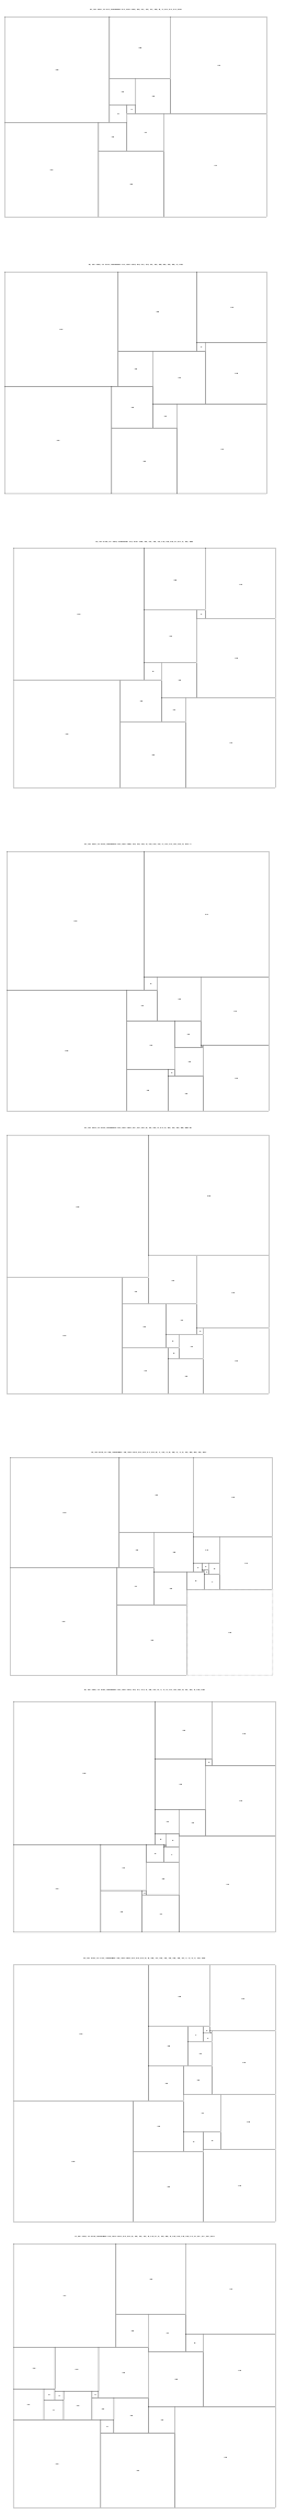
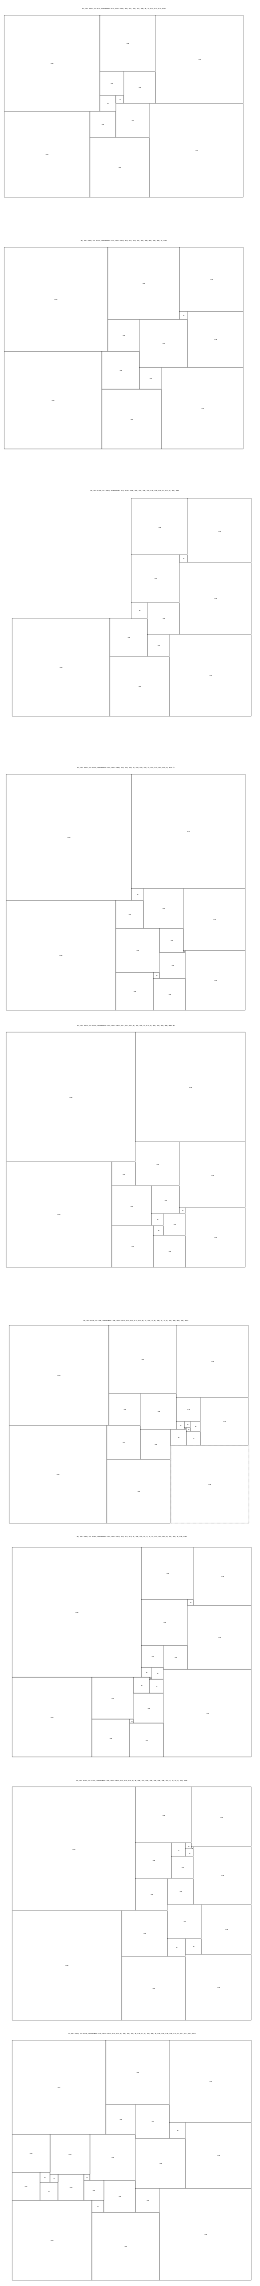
- <mxCell id="4" value="R, W: 120, H: 109, ORDER: 13, GC: {49, 30, 41, 19, 11, 16, 36, 60, 8, 24, 4, 32, 28} " style="text;html=1;strokeColor=none;fillColor=none;align=center;verticalAlign=middle;whiteSpace=wrap;rounded=0;flipV=1;" parent="1" vertex="1"><mxGeometry x="60" y="2440" width="1200" height="30" as="geometry" /></mxCell>
+ <mxCell id="4" value="R, W: 120, H: 109, ORDER: 13, GC: {49, 30, 41, 19, 11, 16, 36, 60, 8, 24, 4, 32, 28} " style="text;html=1;strokeColor=none;fillColor=none;align=center;verticalAlign=middle;whiteSpace=wrap;rounded=0;flipV=1;" parent="1" vertex="1"><mxGeometry x="75" y="2430" width="1200" height="30" as="geometry" /></mxCell>
- <mxCell id="45" value="60" style="rounded=0;whiteSpace=wrap;html=1;" parent="37" vertex="1"><mxGeometry width="600" height="600" as="geometry" /></mxCell>
